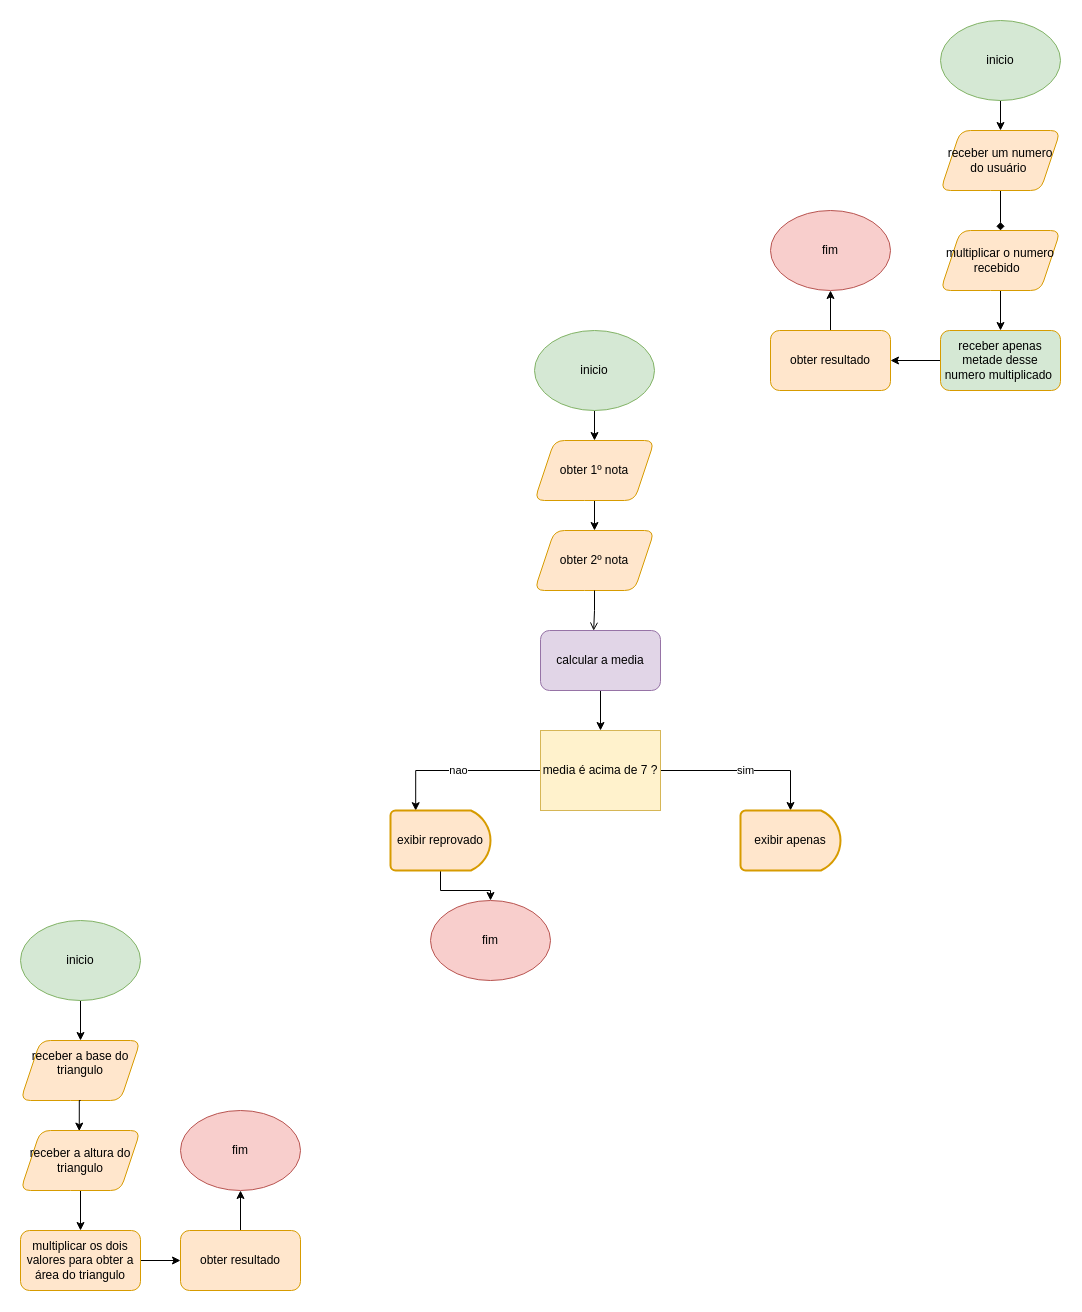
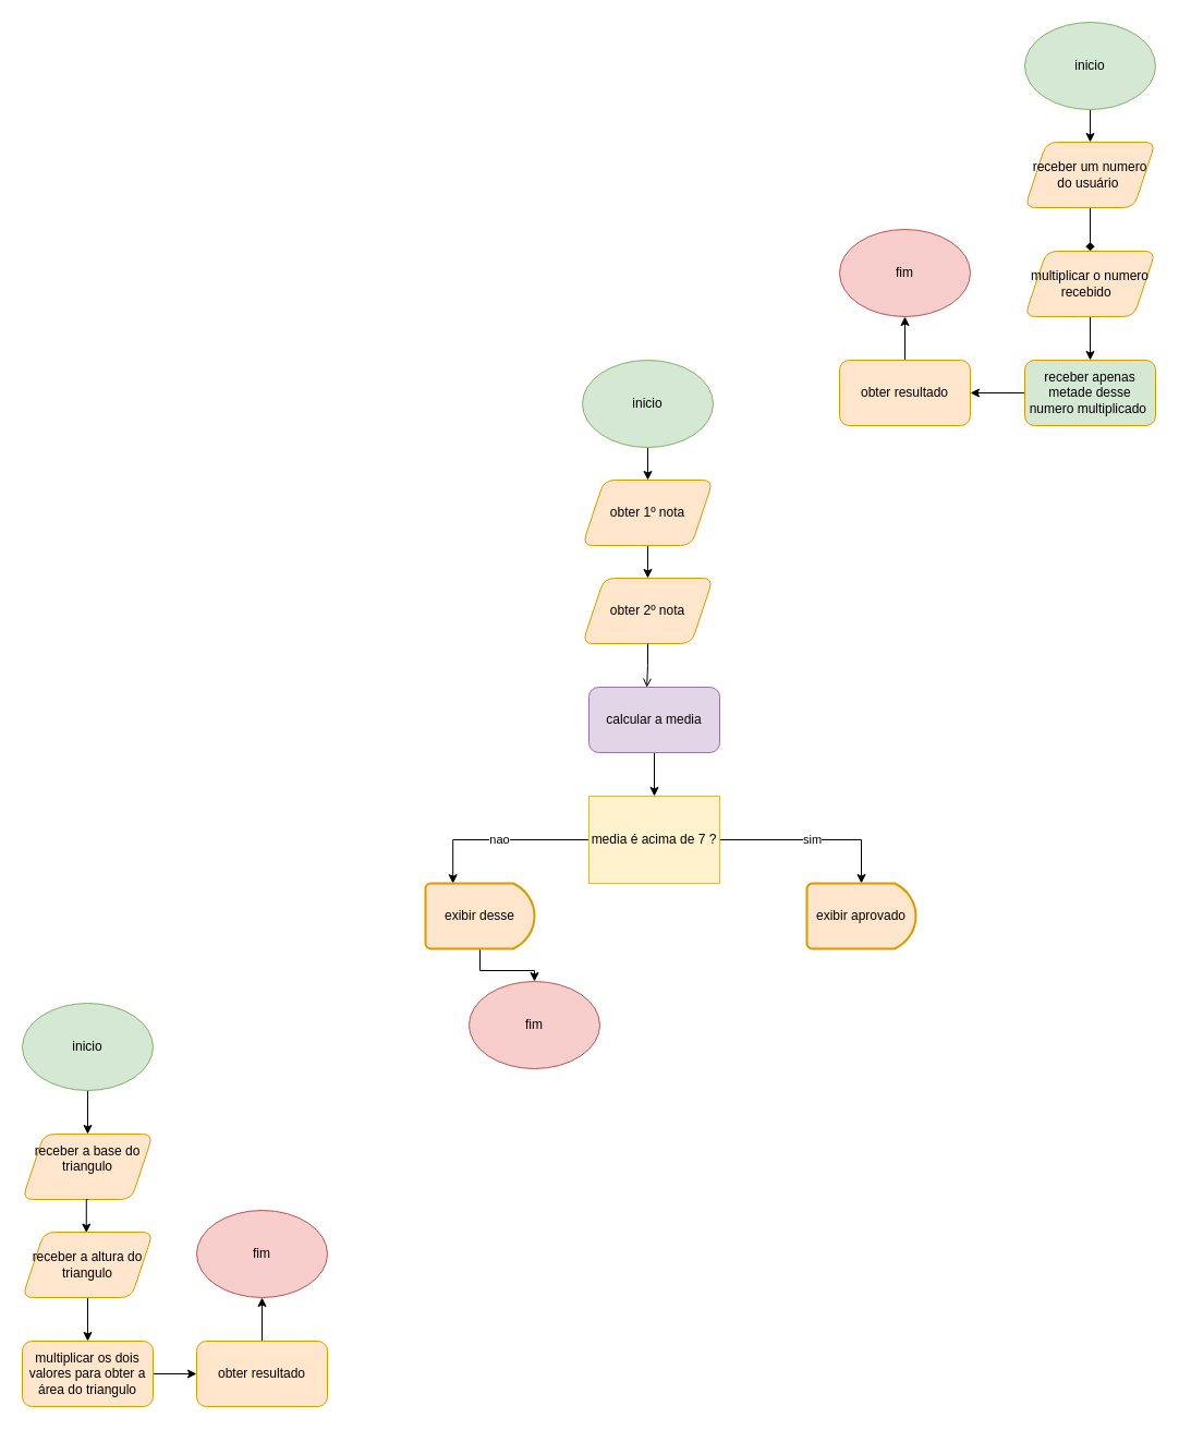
- <mxCell id="37" value="exibir reprovado" style="strokeWidth=2;html=1;shape=mxgraph.flowchart.delay;whiteSpace=wrap;fillColor=#ffe6cc;strokeColor=#d79b00;" vertex="1" parent="1"><mxGeometry x="390" y="810" width="100" height="60" as="geometry" /></mxCell>
+ <mxCell id="37" value="exibir desse" style="strokeWidth=2;html=1;shape=mxgraph.flowchart.delay;whiteSpace=wrap;fillColor=#ffe6cc;strokeColor=#d79b00;" vertex="1" parent="1"><mxGeometry x="390" y="810" width="100" height="60" as="geometry" /></mxCell>
- <mxCell id="35" value="exibir apenas" style="strokeWidth=2;html=1;shape=mxgraph.flowchart.delay;whiteSpace=wrap;fillColor=#ffe6cc;strokeColor=#d79b00;" vertex="1" parent="1"><mxGeometry x="740" y="810" width="100" height="60" as="geometry" /></mxCell>
+ <mxCell id="35" value="exibir aprovado" style="strokeWidth=2;html=1;shape=mxgraph.flowchart.delay;whiteSpace=wrap;fillColor=#ffe6cc;strokeColor=#d79b00;" vertex="1" parent="1"><mxGeometry x="740" y="810" width="100" height="60" as="geometry" /></mxCell>
